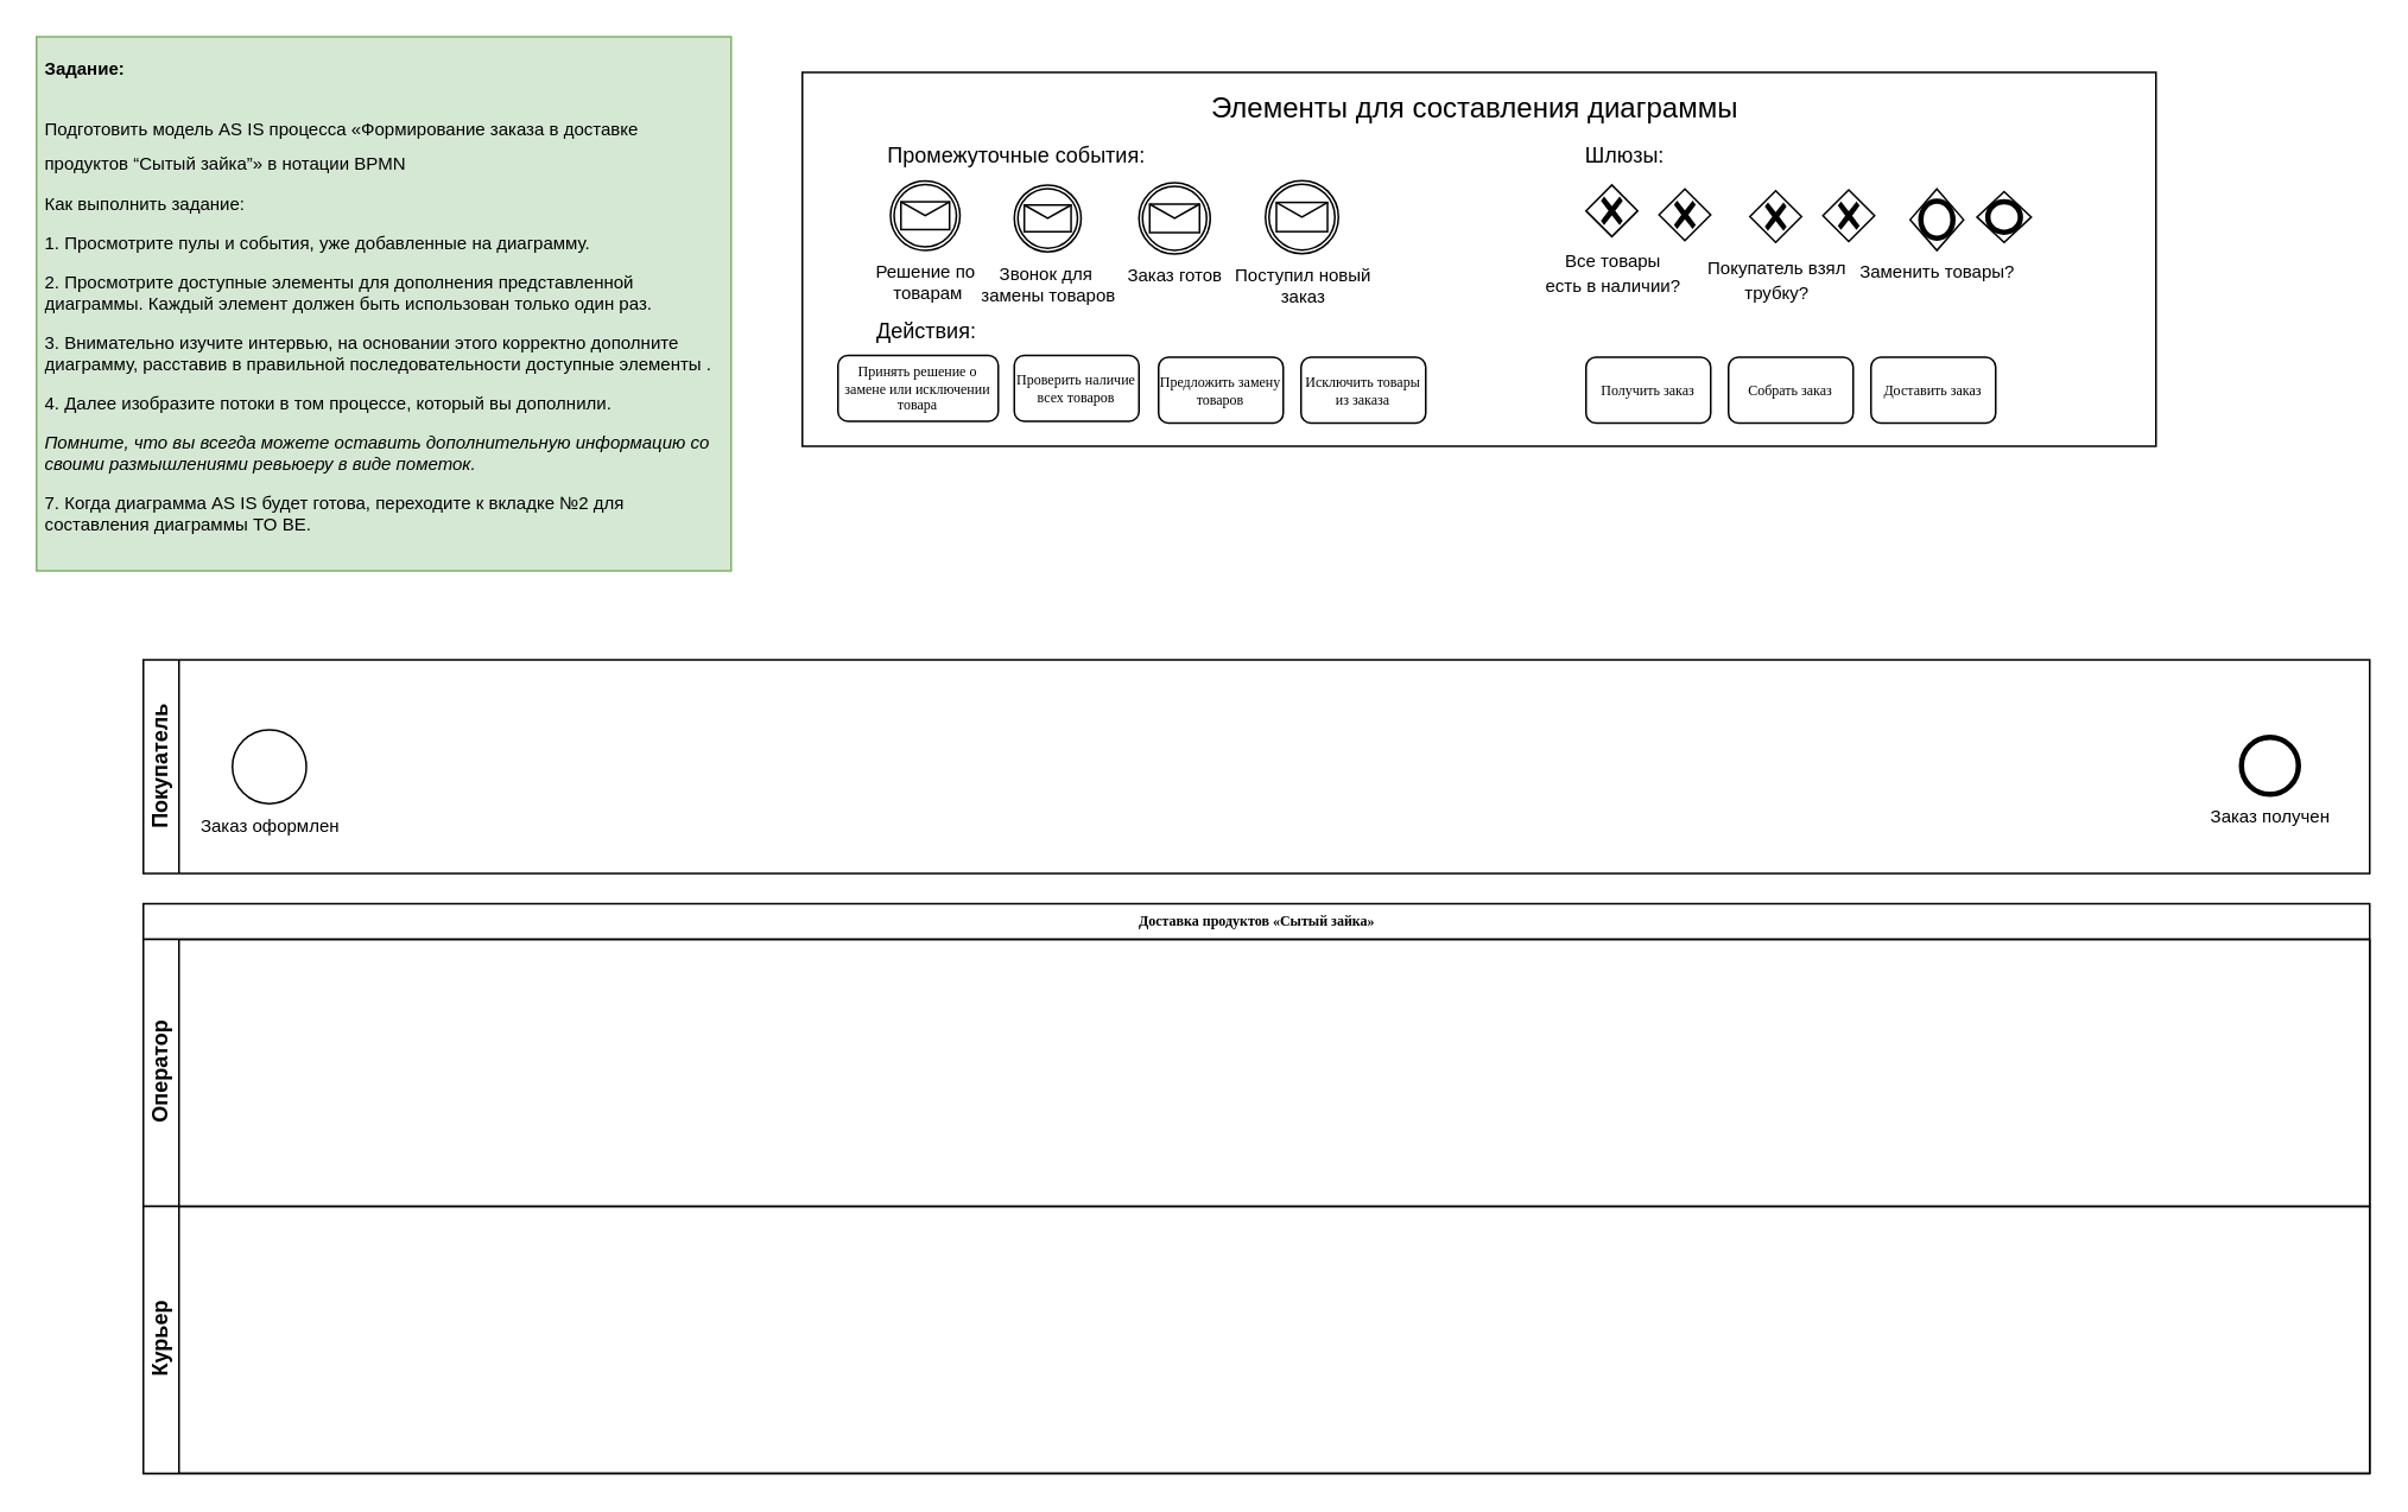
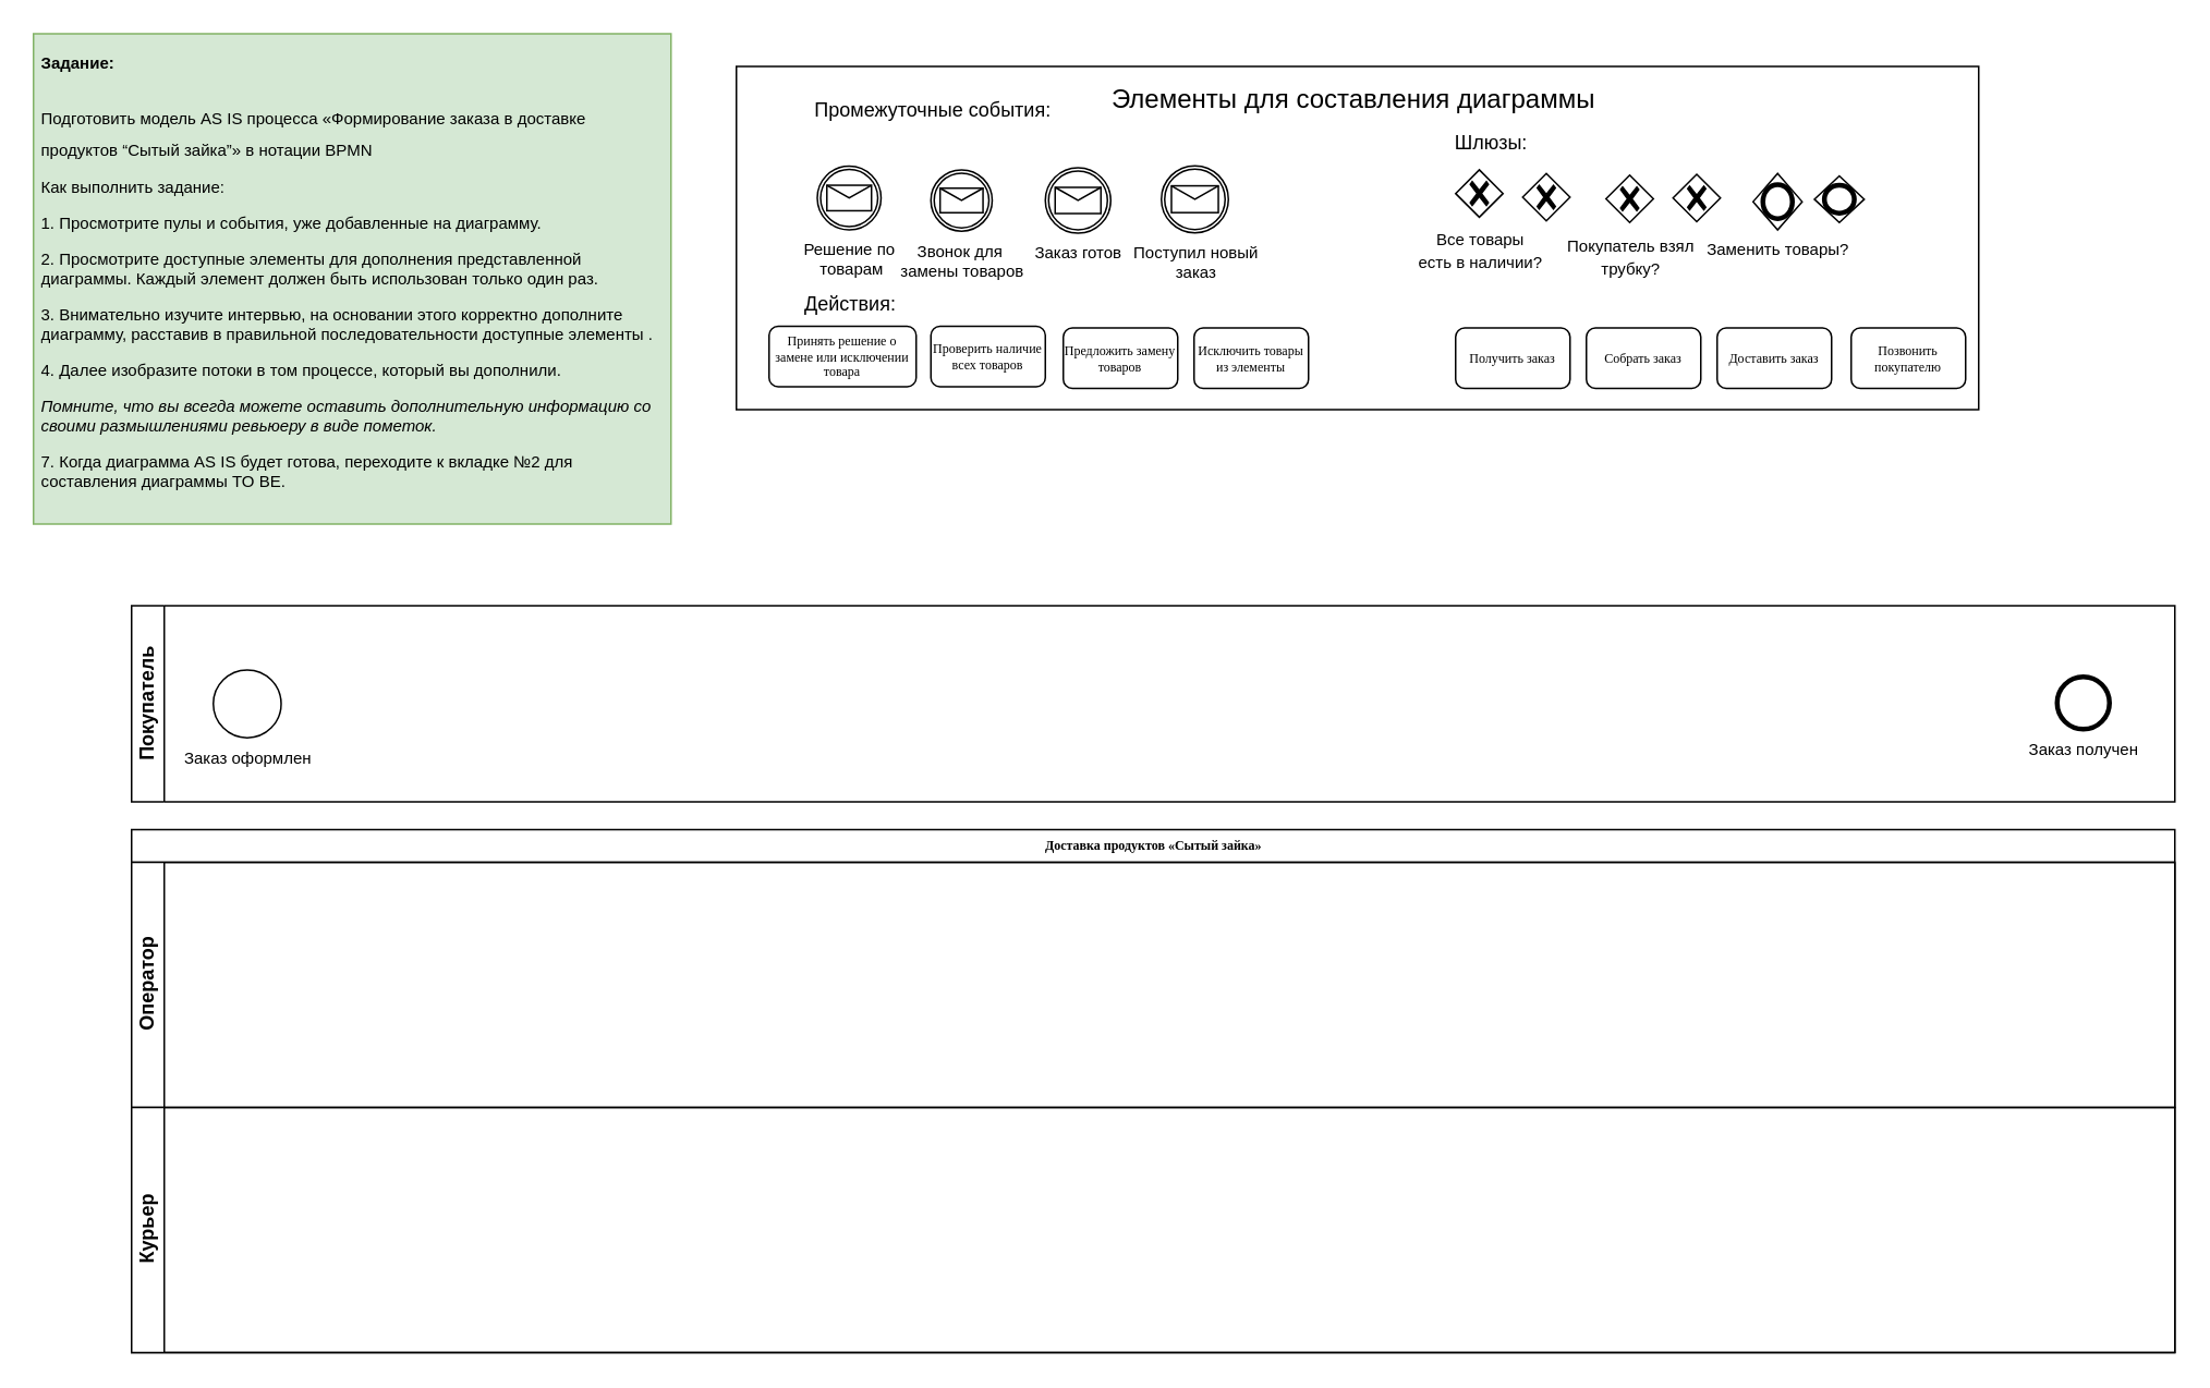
- <mxCell id="12" value="&lt;font style=&quot;font-size: 12px;&quot;&gt;Промежуточные события:&lt;/font&gt;" style="text;html=1;strokeColor=none;fillColor=none;align=center;verticalAlign=middle;whiteSpace=wrap;rounded=0;fontSize=16;" parent="9" vertex="1"><mxGeometry x="21" y="30" width="159" height="30" as="geometry" /></mxCell>
+ <mxCell id="12" value="&lt;font style=&quot;font-size: 12px;&quot;&gt;Промежуточные события:&lt;/font&gt;" style="text;html=1;strokeColor=none;fillColor=none;align=center;verticalAlign=middle;whiteSpace=wrap;rounded=0;fontSize=16;" parent="9" vertex="1"><mxGeometry x="21" y="10" width="159" height="30" as="geometry" /></mxCell>
- <mxCell id="20" value="Исключить товары из заказа" style="rounded=1;whiteSpace=wrap;html=1;shadow=0;labelBackgroundColor=none;strokeWidth=1;fontFamily=Verdana;fontSize=8;align=center;" parent="9" vertex="1"><mxGeometry x="260" y="160" width="70" height="37" as="geometry" /></mxCell>
+ <mxCell id="20" value="Исключить товары из элементы" style="rounded=1;whiteSpace=wrap;html=1;shadow=0;labelBackgroundColor=none;strokeWidth=1;fontFamily=Verdana;fontSize=8;align=center;" parent="9" vertex="1"><mxGeometry x="260" y="160" width="70" height="37" as="geometry" /></mxCell>
+ <mxCell id="31" value="Позвонить покупателю" style="rounded=1;whiteSpace=wrap;html=1;shadow=0;labelBackgroundColor=none;strokeWidth=1;fontFamily=Verdana;fontSize=8;align=center;" parent="9" vertex="1"><mxGeometry x="662" y="160" width="70" height="37" as="geometry" /></mxCell>
